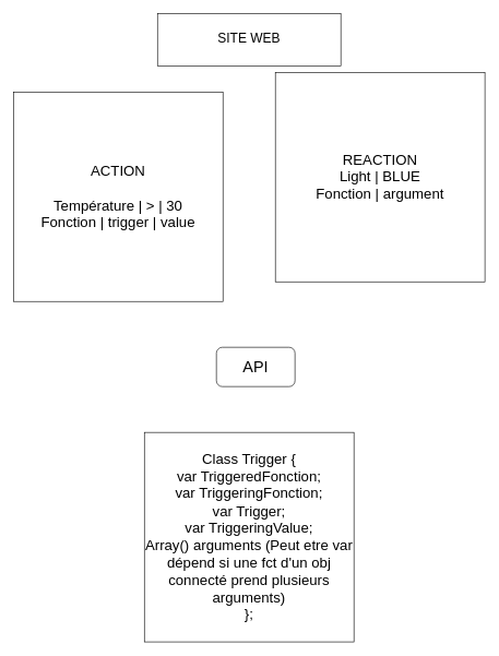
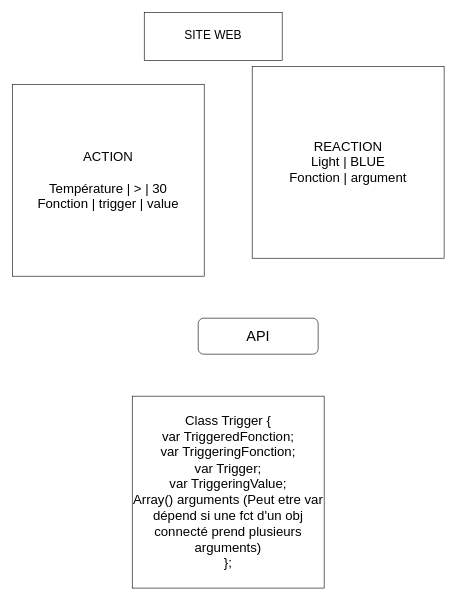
- <mxCell id="4" value="&lt;p style=&quot;line-height: 160%&quot;&gt;&lt;font style=&quot;font-size: 20px&quot;&gt;SITE WEB&lt;/font&gt;&lt;/p&gt;" style="rounded=0;whiteSpace=wrap;html=1;" vertex="1" parent="1"><mxGeometry x="240" y="20" width="280" height="80" as="geometry" /></mxCell>
+ <mxCell id="4" value="&lt;p style=&quot;line-height: 160%&quot;&gt;&lt;font style=&quot;font-size: 20px&quot;&gt;SITE WEB&lt;/font&gt;&lt;/p&gt;" style="rounded=0;whiteSpace=wrap;html=1;" vertex="1" parent="1"><mxGeometry x="240" y="20" width="230" height="80" as="geometry" /></mxCell>
- <mxCell id="5" value="&lt;font style=&quot;font-size: 24px&quot;&gt;API&lt;/font&gt;" style="rounded=1;whiteSpace=wrap;html=1;" vertex="1" parent="1"><mxGeometry x="330" y="530" width="120" height="60" as="geometry" /></mxCell>
+ <mxCell id="5" value="&lt;font style=&quot;font-size: 24px&quot;&gt;API&lt;/font&gt;" style="rounded=1;whiteSpace=wrap;html=1;" vertex="1" parent="1"><mxGeometry x="330" y="530" width="200" height="60" as="geometry" /></mxCell>
